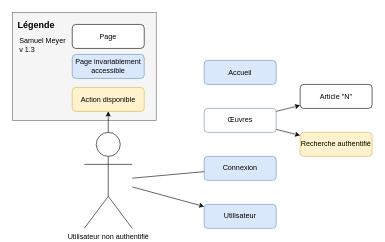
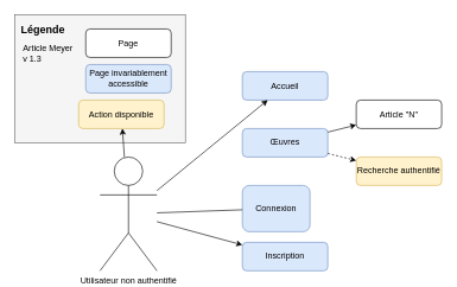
- <mxCell id="12" value="Samuel Meyer&lt;br&gt;v 1.3" style="text;html=1;strokeColor=none;fillColor=none;align=left;verticalAlign=middle;whiteSpace=wrap;rounded=0;" parent="7" vertex="1"><mxGeometry x="-10" y="30" width="110" height="48" as="geometry" /></mxCell>
+ <mxCell id="12" value="Article Meyer&lt;br&gt;v 1.3" style="text;html=1;strokeColor=none;fillColor=none;align=left;verticalAlign=middle;whiteSpace=wrap;rounded=0;" parent="7" vertex="1"><mxGeometry x="-10" y="30" width="110" height="48" as="geometry" /></mxCell>
- <mxCell id="13" value="Action disponible" style="rounded=1;whiteSpace=wrap;html=1;fillColor=#fff2cc;strokeColor=#d6b656;" parent="7" vertex="1"><mxGeometry x="80" y="125" width="120" height="40" as="geometry" /></mxCell>
+ <mxCell id="13" value="Action disponible" style="rounded=1;whiteSpace=wrap;html=1;fillColor=#fff2cc;strokeColor=#d6b656;" parent="7" vertex="1"><mxGeometry x="70" y="120" width="120" height="40" as="geometry" /></mxCell>
- <mxCell id="3" value="Œuvres" style="rounded=1;whiteSpace=wrap;html=1;fillColor=#ffffff;strokeColor=#6c8ebf;" parent="1" vertex="1"><mxGeometry x="340" y="180" width="120" height="40" as="geometry" /></mxCell>
+ <mxCell id="3" value="Œuvres" style="rounded=1;whiteSpace=wrap;html=1;fillColor=#dae8fc;strokeColor=#6c8ebf;" parent="1" vertex="1"><mxGeometry x="340" y="180" width="120" height="40" as="geometry" /></mxCell>
+ <mxCell id="18" value="" style="endArrow=classic;html=1;" edge="1" parent="1" source="17" target="2"><mxGeometry width="50" height="50" relative="1" as="geometry"><mxPoint x="470" y="340" as="sourcePoint" /><mxPoint x="520" y="290" as="targetPoint" /></mxGeometry></mxCell>
- <mxCell id="14" value="" style="endArrow=classic;html=1;" parent="1" source="3" target="16" edge="1"><mxGeometry width="50" height="50" relative="1" as="geometry"><mxPoint x="530" y="370" as="sourcePoint" /><mxPoint x="518.261" y="229.565" as="targetPoint" /></mxGeometry></mxCell>
+ <mxCell id="14" value="" style="endArrow=classic;html=1;dashed=1;" parent="1" source="3" target="16" edge="1"><mxGeometry width="50" height="50" relative="1" as="geometry"><mxPoint x="530" y="370" as="sourcePoint" /><mxPoint x="518.261" y="229.565" as="targetPoint" /></mxGeometry></mxCell>
- <mxCell id="5" value="Connexion" style="rounded=1;whiteSpace=wrap;html=1;fillColor=#dae8fc;strokeColor=#6c8ebf;" parent="1" vertex="1"><mxGeometry x="340" y="260" width="120" height="40" as="geometry" /></mxCell>
+ <mxCell id="5" value="Connexion" style="rounded=1;whiteSpace=wrap;html=1;fillColor=#dae8fc;strokeColor=#6c8ebf;" parent="1" vertex="1"><mxGeometry x="340" y="260" width="95" height="65" as="geometry" /></mxCell>
- <mxCell id="15" value="Utilisateur" style="rounded=1;whiteSpace=wrap;html=1;fillColor=#dae8fc;strokeColor=#6c8ebf;" parent="1" vertex="1"><mxGeometry x="340" y="340" width="120" height="40" as="geometry" /></mxCell>
+ <mxCell id="15" value="Inscription" style="rounded=1;whiteSpace=wrap;html=1;fillColor=#dae8fc;strokeColor=#6c8ebf;" parent="1" vertex="1"><mxGeometry x="340" y="340" width="120" height="40" as="geometry" /></mxCell>
